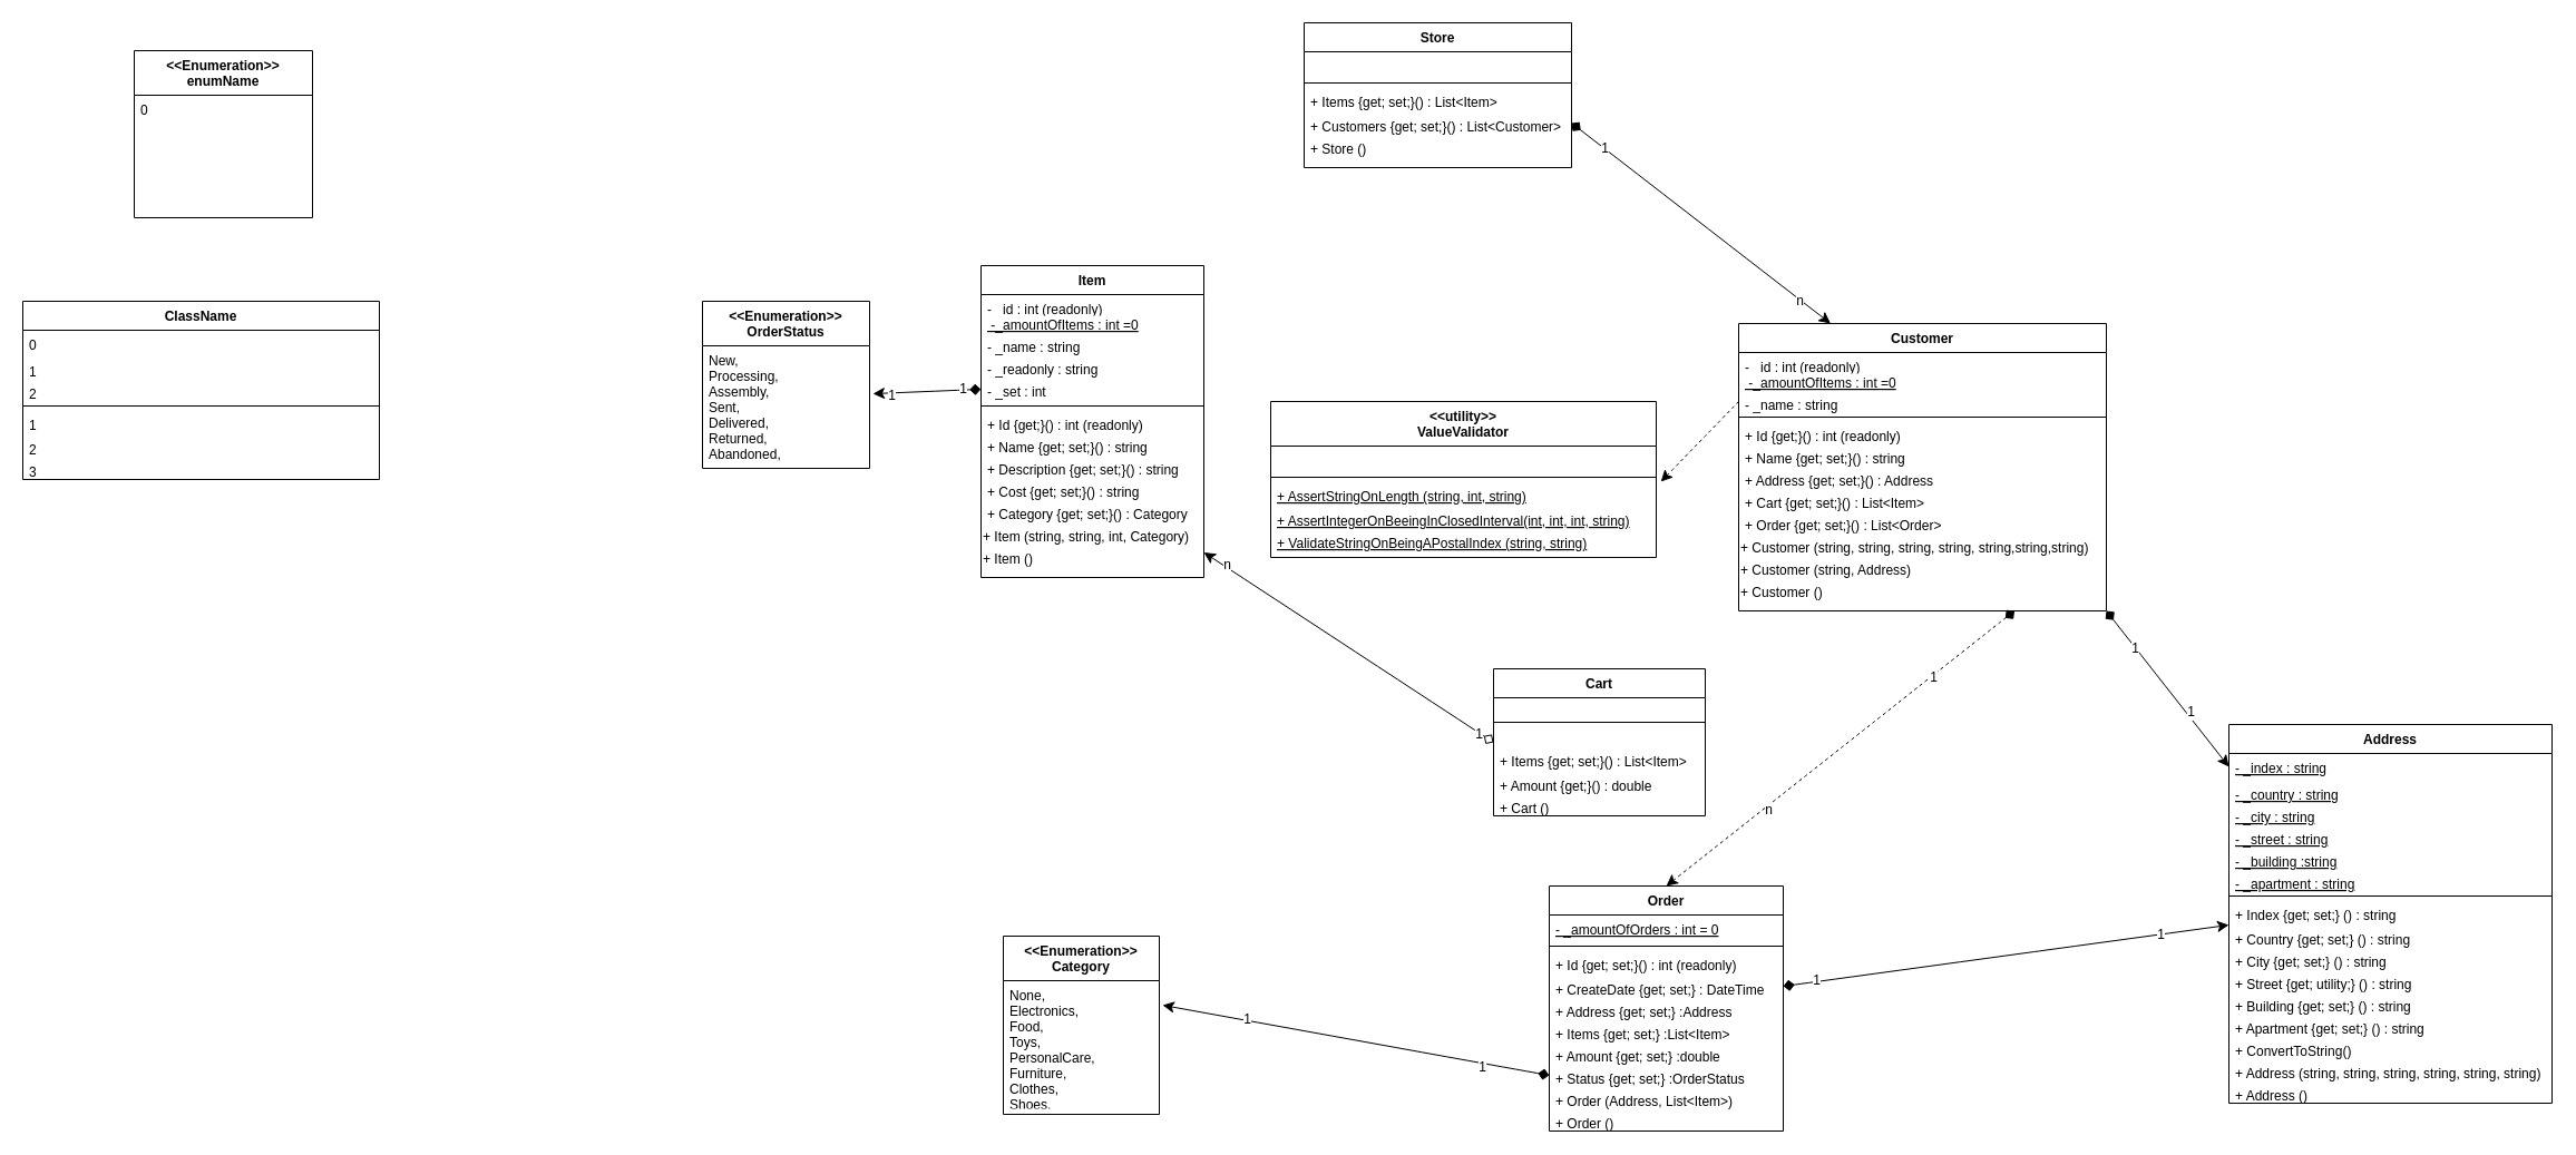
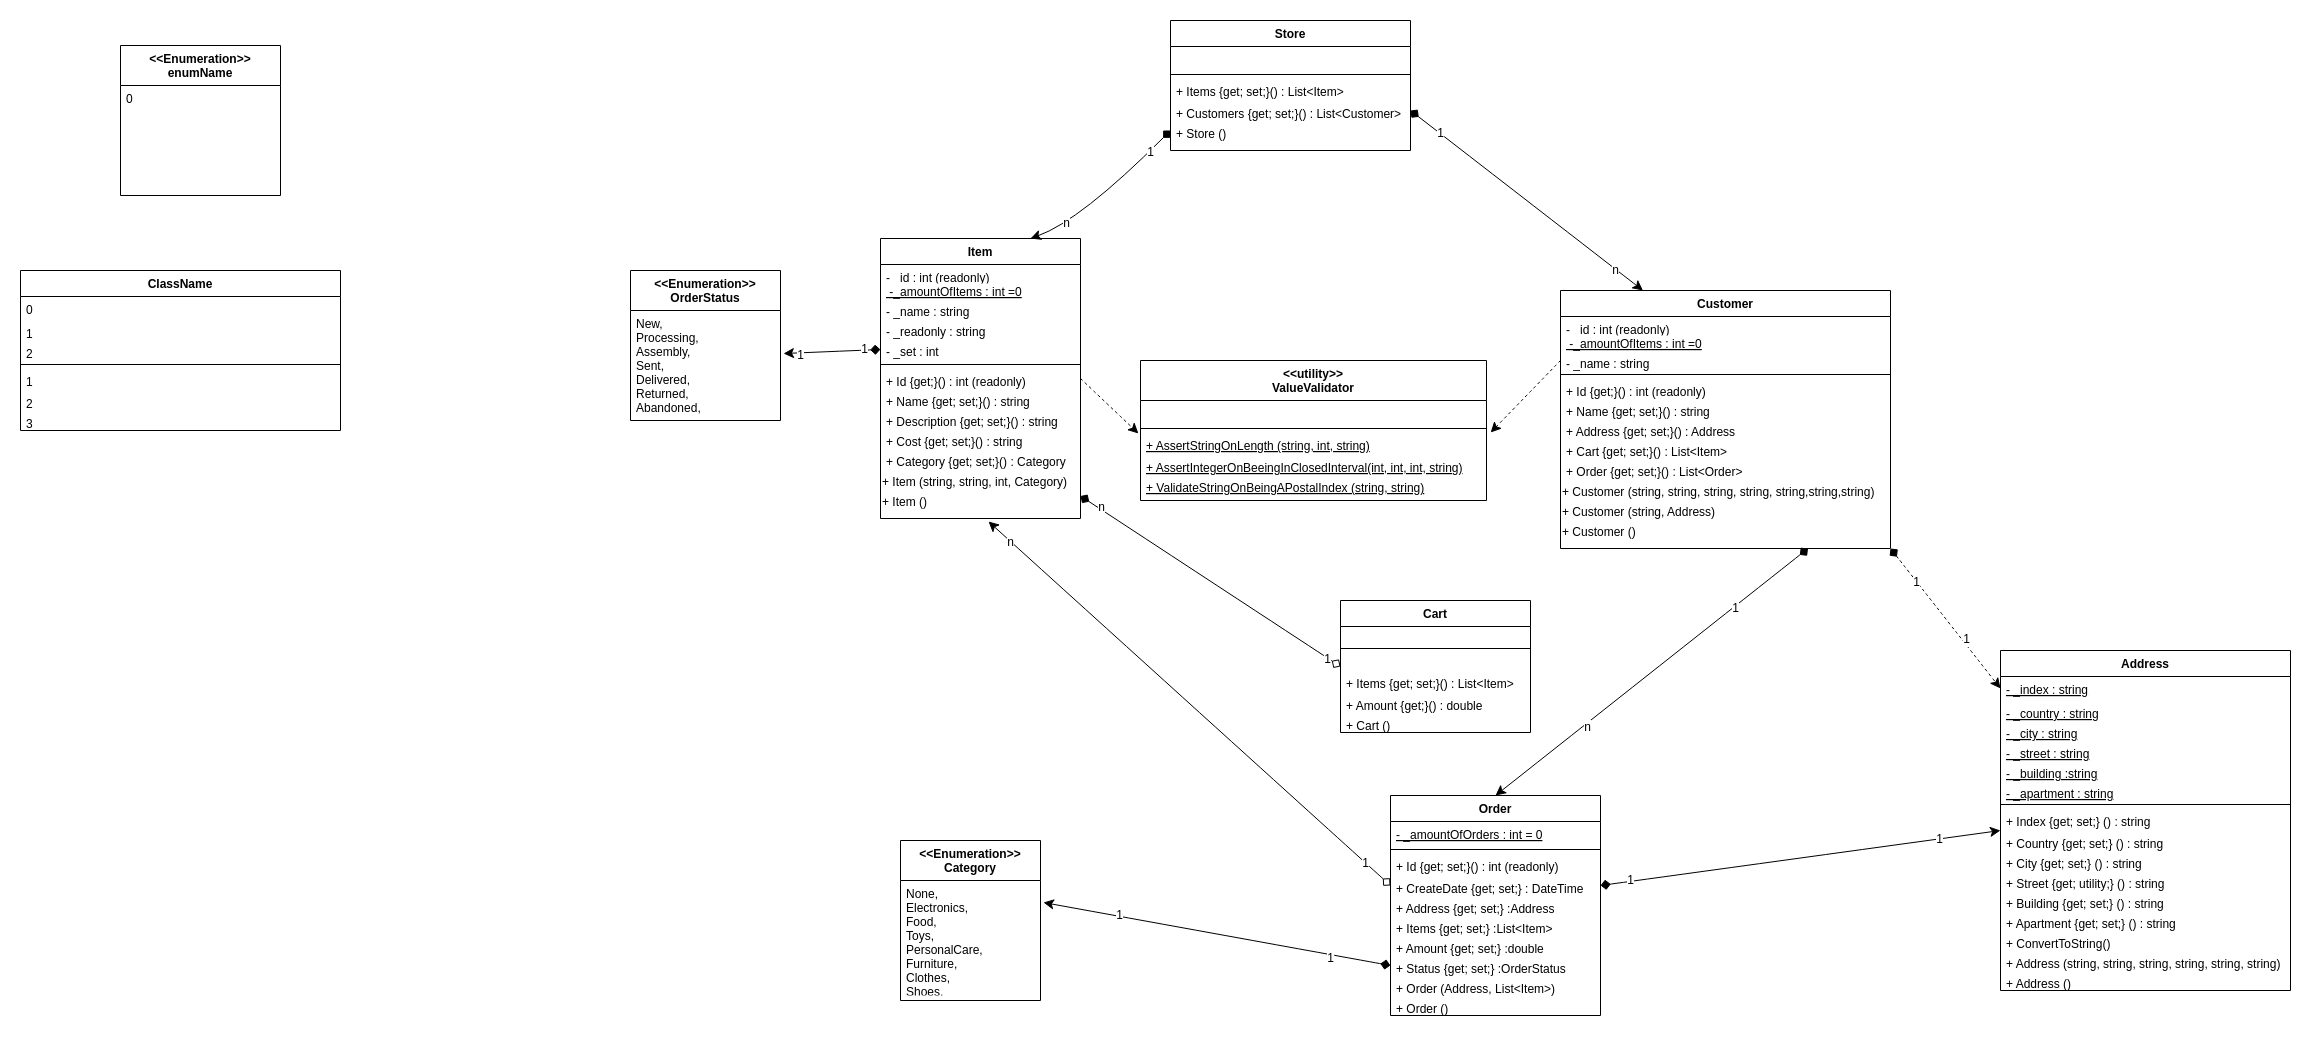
+ <mxCell id="96" style="edgeStyle=none;curved=1;rounded=0;orthogonalLoop=1;jettySize=auto;html=1;exitX=0;exitY=0.5;exitDx=0;exitDy=0;entryX=0.75;entryY=0;entryDx=0;entryDy=0;fontSize=12;startSize=8;endSize=8;startArrow=diamond;startFill=1;" edge="1" parent="1" source="53" target="12"><mxGeometry relative="1" as="geometry"><Array as="points"><mxPoint x="1080" y="220" /></Array></mxGeometry></mxCell>
+ <mxCell id="97" value="1" style="edgeLabel;html=1;align=center;verticalAlign=middle;resizable=0;points=[];fontSize=12;" vertex="1" connectable="0" parent="96"><mxGeometry x="-0.663" y="1" relative="1" as="geometry"><mxPoint as="offset" /></mxGeometry></mxCell>
+ <mxCell id="98" value="n" style="edgeLabel;html=1;align=center;verticalAlign=middle;resizable=0;points=[];fontSize=12;" vertex="1" connectable="0" parent="96"><mxGeometry x="0.575" y="-3" relative="1" as="geometry"><mxPoint as="offset" /></mxGeometry></mxCell>
+ <mxCell id="94" style="edgeStyle=none;curved=1;rounded=0;orthogonalLoop=1;jettySize=auto;html=1;exitX=1;exitY=0.5;exitDx=0;exitDy=0;fontSize=12;startSize=8;endSize=8;dashed=1;entryX=-0.006;entryY=0.045;entryDx=0;entryDy=0;entryPerimeter=0;" edge="1" parent="1" source="12" target="45"><mxGeometry relative="1" as="geometry"><mxPoint x="1200" y="450" as="targetPoint" /></mxGeometry></mxCell>
- <mxCell id="75" style="edgeStyle=none;curved=1;rounded=0;orthogonalLoop=1;jettySize=auto;html=1;exitX=0;exitY=0.5;exitDx=0;exitDy=0;entryX=1;entryY=0.25;entryDx=0;entryDy=0;fontSize=12;startSize=8;endSize=8;startArrow=diamond;startFill=0;" edge="1" parent="1" source="78" target="25"><mxGeometry relative="1" as="geometry" /></mxCell>
+ <mxCell id="75" style="edgeStyle=none;curved=1;rounded=0;orthogonalLoop=1;jettySize=auto;html=1;exitX=0;exitY=0.5;exitDx=0;exitDy=0;entryX=1;entryY=0.25;entryDx=0;entryDy=0;fontSize=12;startSize=8;endSize=8;startArrow=diamond;startFill=0;endArrow=diamond;" edge="1" parent="1" source="78" target="25"><mxGeometry relative="1" as="geometry" /></mxCell>
- <mxCell id="108" style="edgeStyle=none;curved=1;rounded=0;orthogonalLoop=1;jettySize=auto;html=1;exitX=1;exitY=1;exitDx=0;exitDy=0;entryX=0;entryY=0.5;entryDx=0;entryDy=0;fontSize=12;startSize=8;endSize=8;startArrow=diamond;startFill=1;" edge="1" parent="1" source="41" target="59"><mxGeometry relative="1" as="geometry" /></mxCell>
+ <mxCell id="108" style="edgeStyle=none;curved=1;rounded=0;orthogonalLoop=1;jettySize=auto;html=1;exitX=1;exitY=1;exitDx=0;exitDy=0;entryX=0;entryY=0.5;entryDx=0;entryDy=0;fontSize=12;startSize=8;endSize=8;startArrow=diamond;startFill=1;dashed=1;" edge="1" parent="1" source="41" target="59"><mxGeometry relative="1" as="geometry" /></mxCell>
- <mxCell id="102" style="edgeStyle=none;curved=1;rounded=0;orthogonalLoop=1;jettySize=auto;html=1;exitX=0.75;exitY=1;exitDx=0;exitDy=0;entryX=0.5;entryY=0;entryDx=0;entryDy=0;fontSize=12;startSize=8;endSize=8;startArrow=diamond;startFill=1;dashed=1;" edge="1" parent="1" source="41" target="83"><mxGeometry relative="1" as="geometry" /></mxCell>
+ <mxCell id="102" style="edgeStyle=none;curved=1;rounded=0;orthogonalLoop=1;jettySize=auto;html=1;exitX=0.75;exitY=1;exitDx=0;exitDy=0;entryX=0.5;entryY=0;entryDx=0;entryDy=0;fontSize=12;startSize=8;endSize=8;startArrow=diamond;startFill=1;" edge="1" parent="1" source="41" target="83"><mxGeometry relative="1" as="geometry" /></mxCell>
+ <mxCell id="114" style="edgeStyle=none;curved=1;rounded=0;orthogonalLoop=1;jettySize=auto;html=1;exitX=0;exitY=0.5;exitDx=0;exitDy=0;entryX=0.54;entryY=1.1;entryDx=0;entryDy=0;fontSize=12;startSize=8;endSize=8;startArrow=diamond;startFill=0;entryPerimeter=0;" edge="1" parent="1" source="87" target="25"><mxGeometry relative="1" as="geometry" /></mxCell>
+ <mxCell id="115" value="1" style="edgeLabel;html=1;align=center;verticalAlign=middle;resizable=0;points=[];fontSize=12;" vertex="1" connectable="0" parent="114"><mxGeometry x="-0.875" y="1" relative="1" as="geometry"><mxPoint as="offset" /></mxGeometry></mxCell>
+ <mxCell id="116" value="n" style="edgeLabel;html=1;align=center;verticalAlign=middle;resizable=0;points=[];fontSize=12;" vertex="1" connectable="0" parent="114"><mxGeometry x="0.892" y="1" relative="1" as="geometry"><mxPoint as="offset" /></mxGeometry></mxCell>
